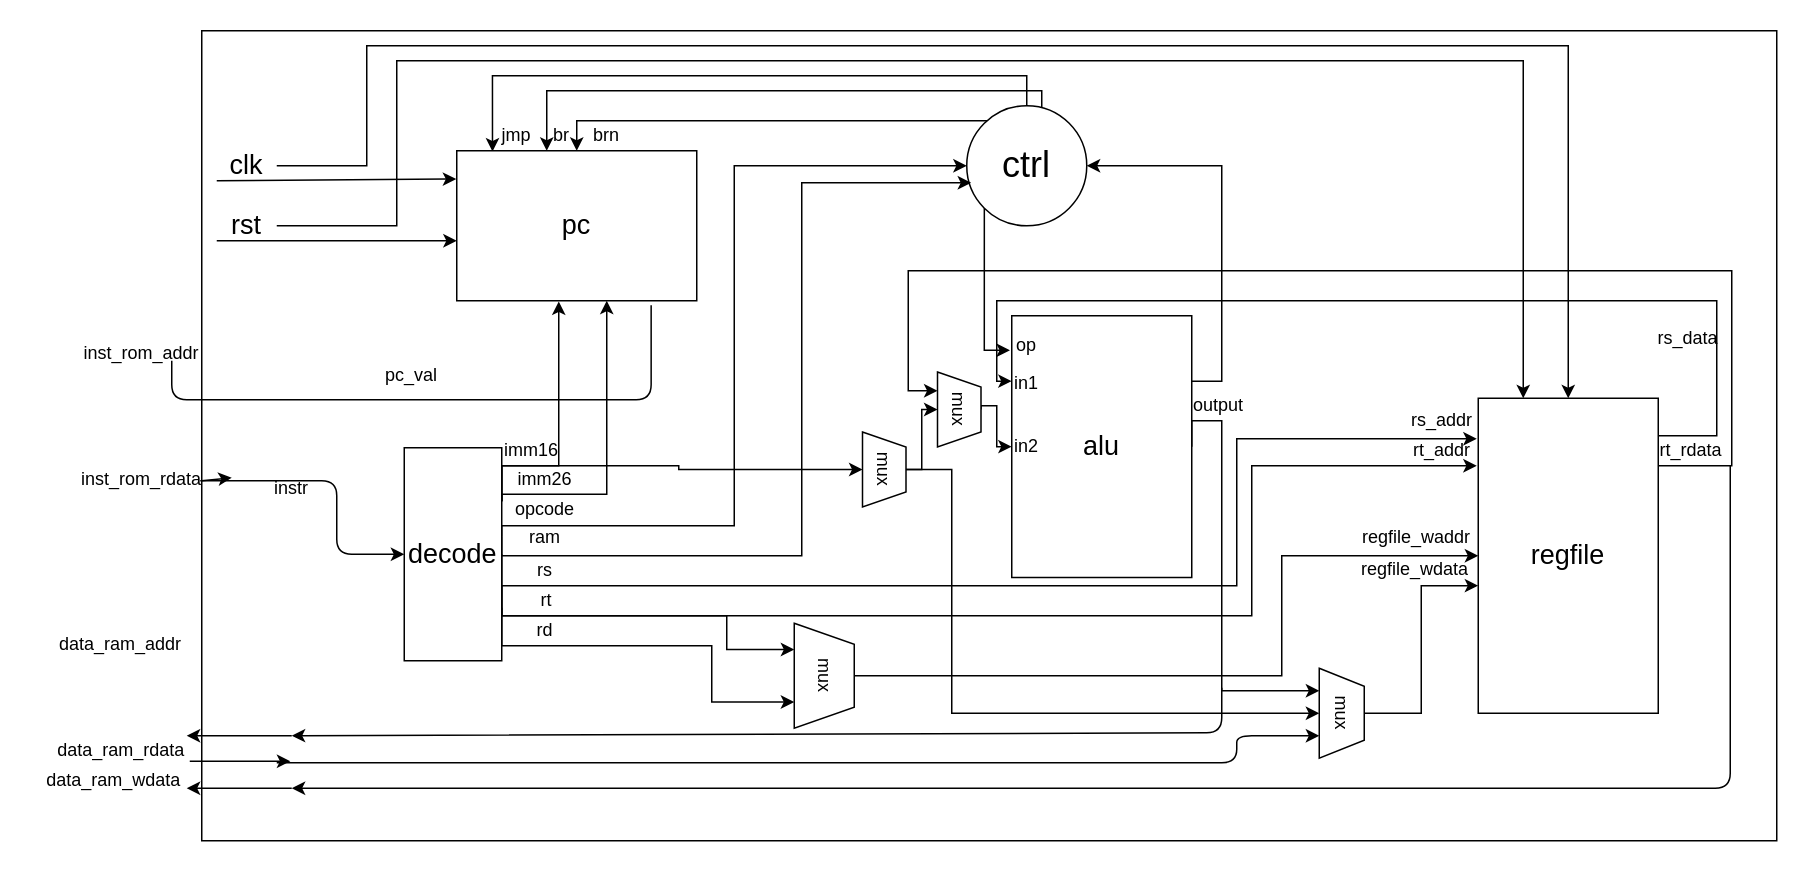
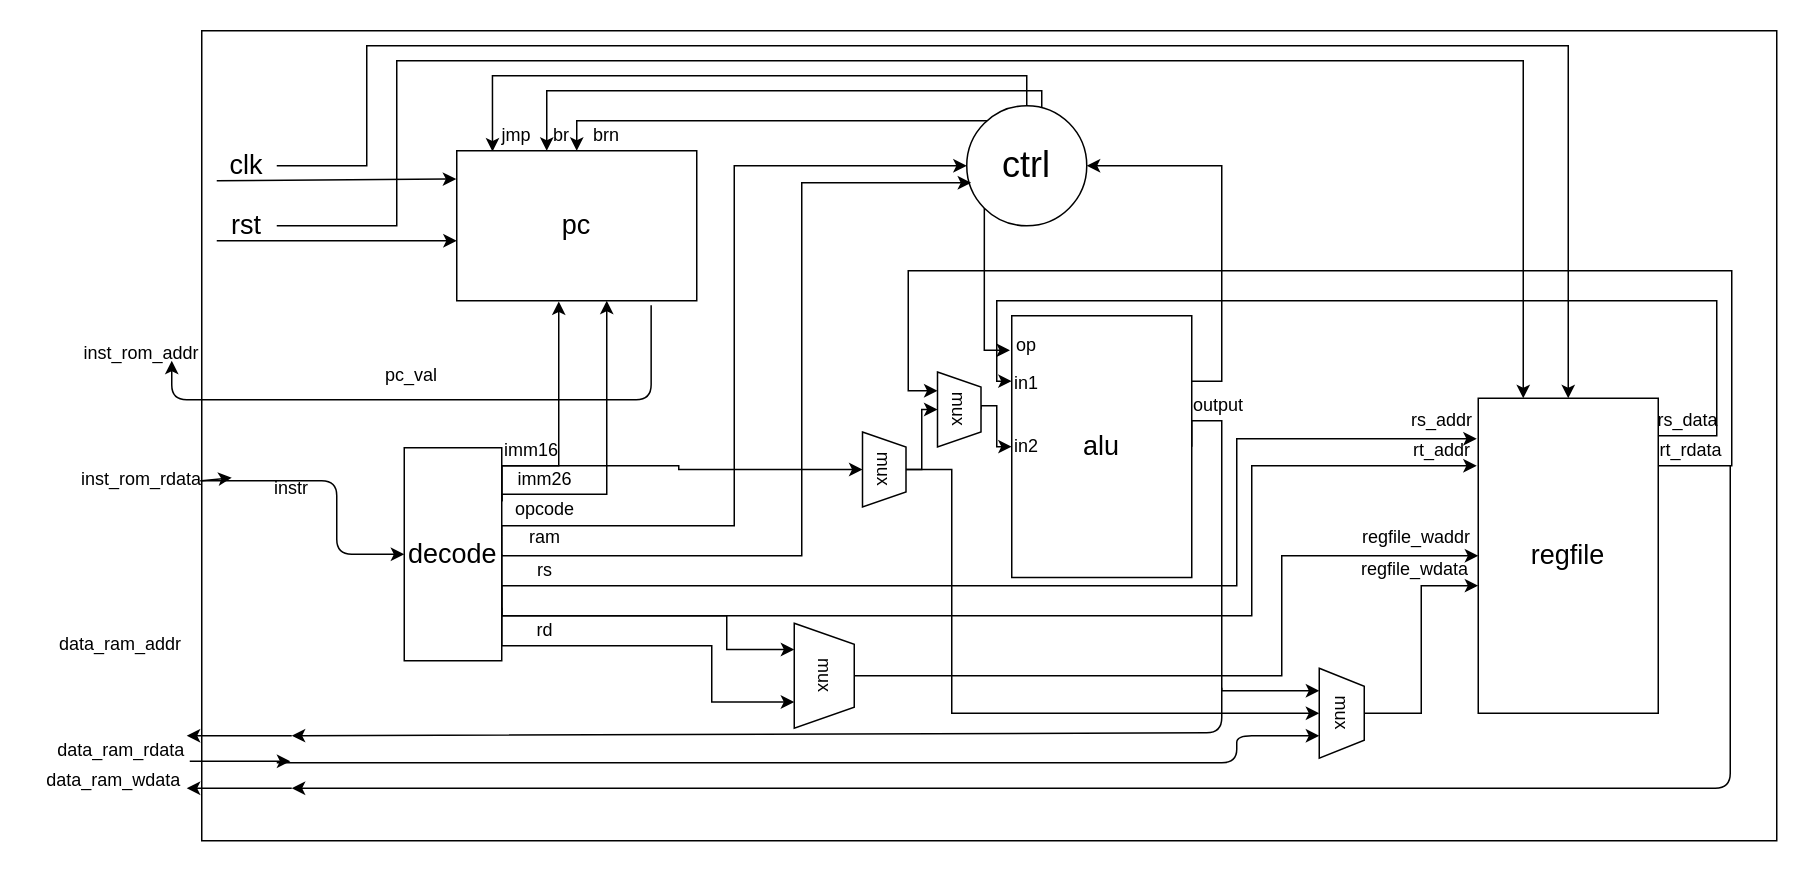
- <mxCell id="53" value="rs_data" style="text;html=1;strokeColor=none;fillColor=none;align=center;verticalAlign=middle;whiteSpace=wrap;rounded=0;" parent="1" vertex="1"><mxGeometry x="1105" y="215" width="40" height="20" as="geometry" /></mxCell>
+ <mxCell id="53" value="rs_data" style="text;html=1;strokeColor=none;fillColor=none;align=center;verticalAlign=middle;whiteSpace=wrap;rounded=0;" parent="1" vertex="1"><mxGeometry x="1105" y="270" width="40" height="20" as="geometry" /></mxCell>
- <mxCell id="71" value="" style="endArrow=none;html=1;exitX=0.81;exitY=1.03;exitDx=0;exitDy=0;edgeStyle=orthogonalEdgeStyle;elbow=vertical;entryX=1;entryY=0.75;entryDx=0;entryDy=0;exitPerimeter=0;" edge="1" parent="1" source="7" target="15"><mxGeometry width="50" height="50" relative="1" as="geometry"><mxPoint x="614" y="290" as="sourcePoint" /><mxPoint x="154" y="270" as="targetPoint" /><Array as="points"><mxPoint x="434" y="266" /></Array></mxGeometry></mxCell>
+ <mxCell id="71" value="" style="endArrow=classic;html=1;exitX=0.81;exitY=1.03;exitDx=0;exitDy=0;edgeStyle=orthogonalEdgeStyle;elbow=vertical;entryX=1;entryY=0.75;entryDx=0;entryDy=0;exitPerimeter=0;" edge="1" parent="1" source="7" target="15"><mxGeometry width="50" height="50" relative="1" as="geometry"><mxPoint x="614" y="290" as="sourcePoint" /><mxPoint x="154" y="270" as="targetPoint" /><Array as="points"><mxPoint x="434" y="266" /></Array></mxGeometry></mxCell>
- <mxCell id="41" value="rt" style="text;html=1;strokeColor=none;fillColor=none;align=center;verticalAlign=middle;whiteSpace=wrap;rounded=0;" parent="1" vertex="1"><mxGeometry x="344" y="390" width="40" height="20" as="geometry" /></mxCell>
